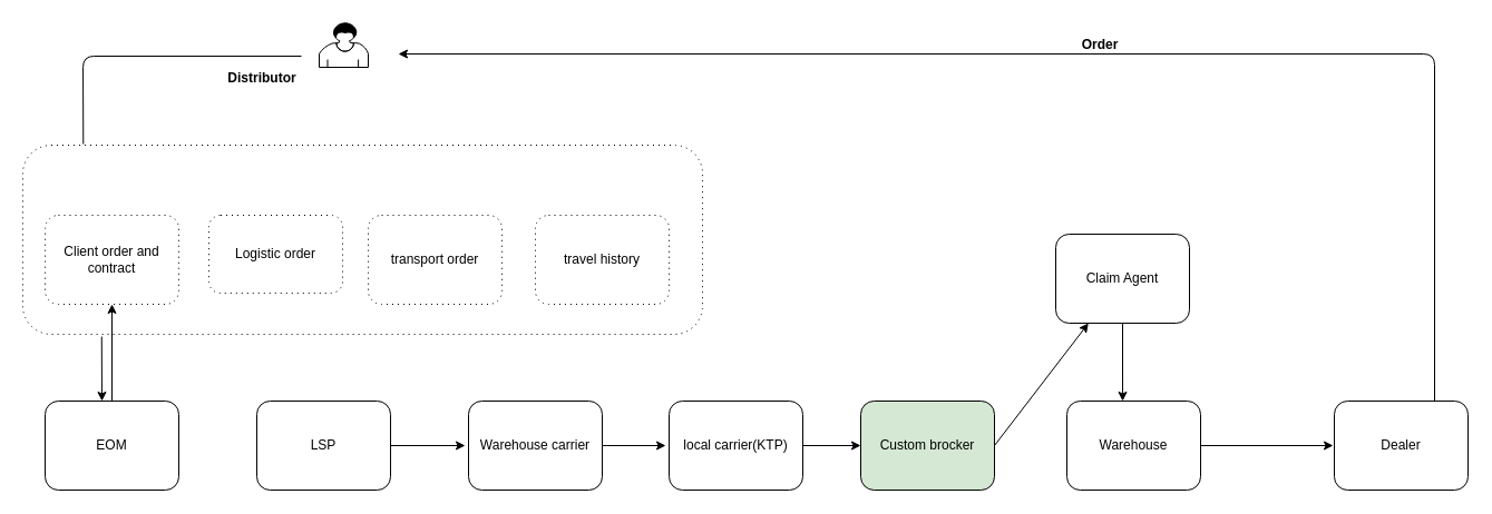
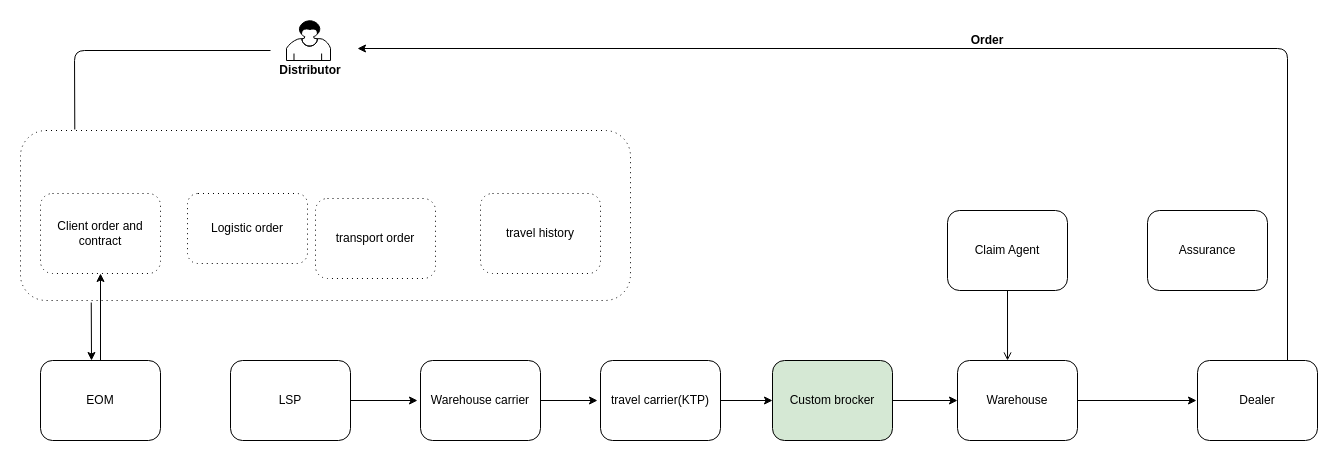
- <mxCell id="8" value="&lt;b&gt;Distributor&lt;/b&gt;" style="text;html=1;strokeColor=none;fillColor=none;align=center;verticalAlign=middle;whiteSpace=wrap;rounded=0;" parent="1" vertex="1"><mxGeometry x="215" y="60" width="40" height="20" as="geometry" /></mxCell>
+ <mxCell id="8" value="&lt;b&gt;Distributor&lt;/b&gt;" style="text;html=1;strokeColor=none;fillColor=none;align=center;verticalAlign=middle;whiteSpace=wrap;rounded=0;" parent="1" vertex="1"><mxGeometry x="290" y="60" width="40" height="20" as="geometry" /></mxCell>
- <mxCell id="5" value="transport order" style="shape=ext;rounded=1;html=1;whiteSpace=wrap;dashed=1;dashPattern=1 4;" parent="1" vertex="1"><mxGeometry x="330" y="193" width="120" height="80" as="geometry" /></mxCell>
+ <mxCell id="5" value="transport order" style="shape=ext;rounded=1;html=1;whiteSpace=wrap;dashed=1;dashPattern=1 4;" parent="1" vertex="1"><mxGeometry x="315" y="198" width="120" height="80" as="geometry" /></mxCell>
+ <mxCell id="27" value="Assurance" style="shape=ext;rounded=1;html=1;whiteSpace=wrap;" parent="1" vertex="1"><mxGeometry x="1147" y="210" width="120" height="80" as="geometry" /></mxCell>
- <mxCell id="23" value="" style="endArrow=classic;html=1;exitX=1;exitY=0.5;exitDx=0;exitDy=0;" parent="1" source="14" target="24" edge="1"><mxGeometry width="50" height="50" relative="1" as="geometry"><mxPoint x="927" y="440" as="sourcePoint" /><mxPoint x="977" y="390" as="targetPoint" /></mxGeometry></mxCell>
+ <mxCell id="23" value="" style="endArrow=classic;html=1;exitX=1;exitY=0.5;exitDx=0;exitDy=0;entryX=0;entryY=0.5;entryDx=0;entryDy=0;" parent="1" source="14" target="15" edge="1"><mxGeometry width="50" height="50" relative="1" as="geometry"><mxPoint x="927" y="440" as="sourcePoint" /><mxPoint x="977" y="390" as="targetPoint" /></mxGeometry></mxCell>
- <mxCell id="25" value="" style="endArrow=classic;html=1;exitX=0.5;exitY=1;exitDx=0;exitDy=0;entryX=0.417;entryY=0;entryDx=0;entryDy=0;entryPerimeter=0;" parent="1" source="24" target="15" edge="1"><mxGeometry width="50" height="50" relative="1" as="geometry"><mxPoint x="1037" y="350" as="sourcePoint" /><mxPoint x="1087" y="300" as="targetPoint" /></mxGeometry></mxCell>
+ <mxCell id="25" value="" style="endArrow=open;html=1;exitX=0.5;exitY=1;exitDx=0;exitDy=0;entryX=0.417;entryY=0;entryDx=0;entryDy=0;entryPerimeter=0;" parent="1" source="24" target="15" edge="1"><mxGeometry width="50" height="50" relative="1" as="geometry"><mxPoint x="1037" y="350" as="sourcePoint" /><mxPoint x="1087" y="300" as="targetPoint" /></mxGeometry></mxCell>
- <mxCell id="13" value="local carrier(KTP)" style="shape=ext;rounded=1;html=1;whiteSpace=wrap;" parent="1" vertex="1"><mxGeometry x="600" y="360" width="120" height="80" as="geometry" /></mxCell>
+ <mxCell id="13" value="travel carrier(KTP)" style="shape=ext;rounded=1;html=1;whiteSpace=wrap;" parent="1" vertex="1"><mxGeometry x="600" y="360" width="120" height="80" as="geometry" /></mxCell>
